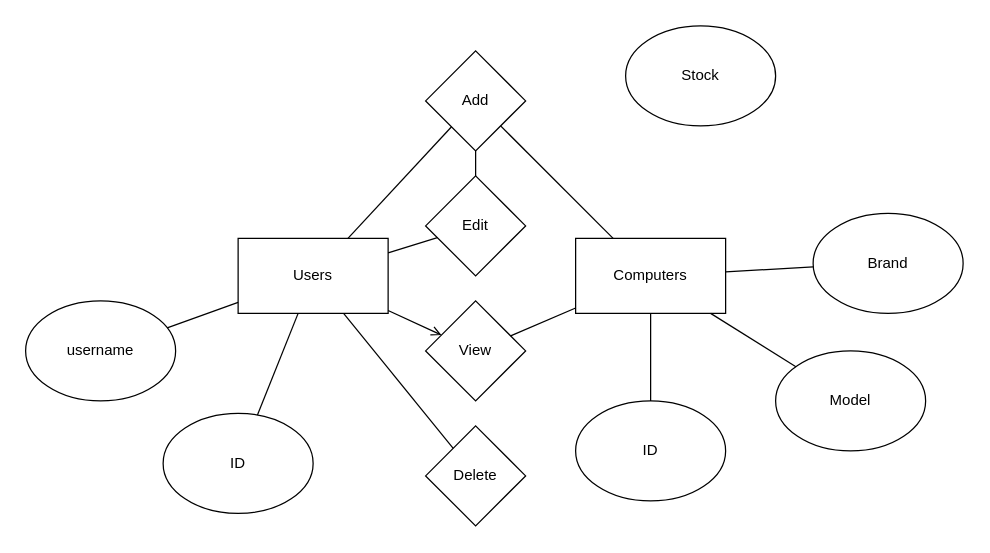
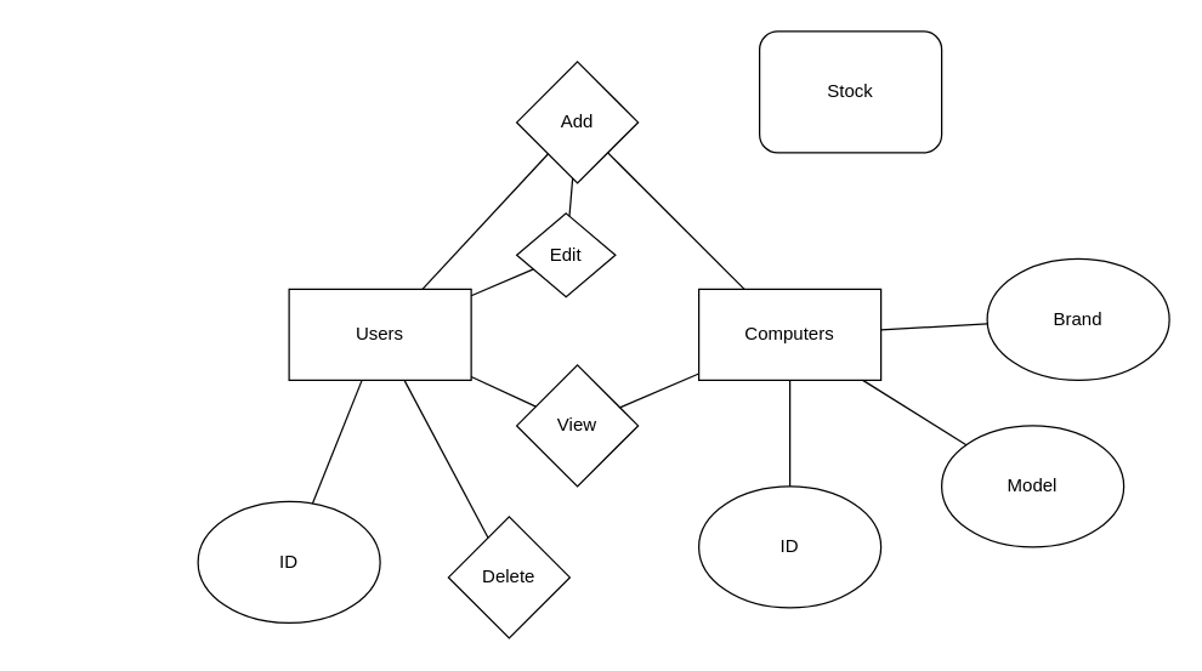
- <mxCell id="10" value="Stock" style="ellipse;whiteSpace=wrap;html=1;" vertex="1" parent="1"><mxGeometry x="500" y="20" width="120" height="80" as="geometry" /></mxCell>
+ <mxCell id="10" value="Stock" style="whiteSpace=wrap;html=1;rounded=1;" vertex="1" parent="1"><mxGeometry x="500" y="20" width="120" height="80" as="geometry" /></mxCell>
- <mxCell id="16" value="Edit" style="rhombus;whiteSpace=wrap;html=1;" vertex="1" parent="1"><mxGeometry x="340" y="140" width="80" height="80" as="geometry" /></mxCell>
+ <mxCell id="16" value="Edit" style="rhombus;whiteSpace=wrap;html=1;" vertex="1" parent="1"><mxGeometry x="340" y="140" width="65" height="55" as="geometry" /></mxCell>
- <mxCell id="11" value="" style="endArrow=none;html=1;rounded=0;" edge="1" parent="1" source="4" target="2"><mxGeometry width="50" height="50" relative="1" as="geometry"><mxPoint x="370" y="220" as="sourcePoint" /><mxPoint x="420" y="170" as="targetPoint" /></mxGeometry></mxCell>
- <mxCell id="21" value="" style="endArrow=open;html=1;rounded=0;" edge="1" parent="1" source="2" target="17"><mxGeometry width="50" height="50" relative="1" as="geometry"><mxPoint x="370" y="220" as="sourcePoint" /><mxPoint x="420" y="170" as="targetPoint" /></mxGeometry></mxCell>
+ <mxCell id="21" value="" style="endArrow=none;html=1;rounded=0;" edge="1" parent="1" source="2" target="17"><mxGeometry width="50" height="50" relative="1" as="geometry"><mxPoint x="370" y="220" as="sourcePoint" /><mxPoint x="420" y="170" as="targetPoint" /></mxGeometry></mxCell>
- <mxCell id="4" value="&lt;div&gt;username&lt;/div&gt;" style="ellipse;whiteSpace=wrap;html=1;" vertex="1" parent="1"><mxGeometry x="20" y="240" width="120" height="80" as="geometry" /></mxCell>
- <mxCell id="18" value="Delete" style="rhombus;whiteSpace=wrap;html=1;" vertex="1" parent="1"><mxGeometry x="340" y="340" width="80" height="80" as="geometry" /></mxCell>
+ <mxCell id="18" value="Delete" style="rhombus;whiteSpace=wrap;html=1;" vertex="1" parent="1"><mxGeometry x="295" y="340" width="80" height="80" as="geometry" /></mxCell>
